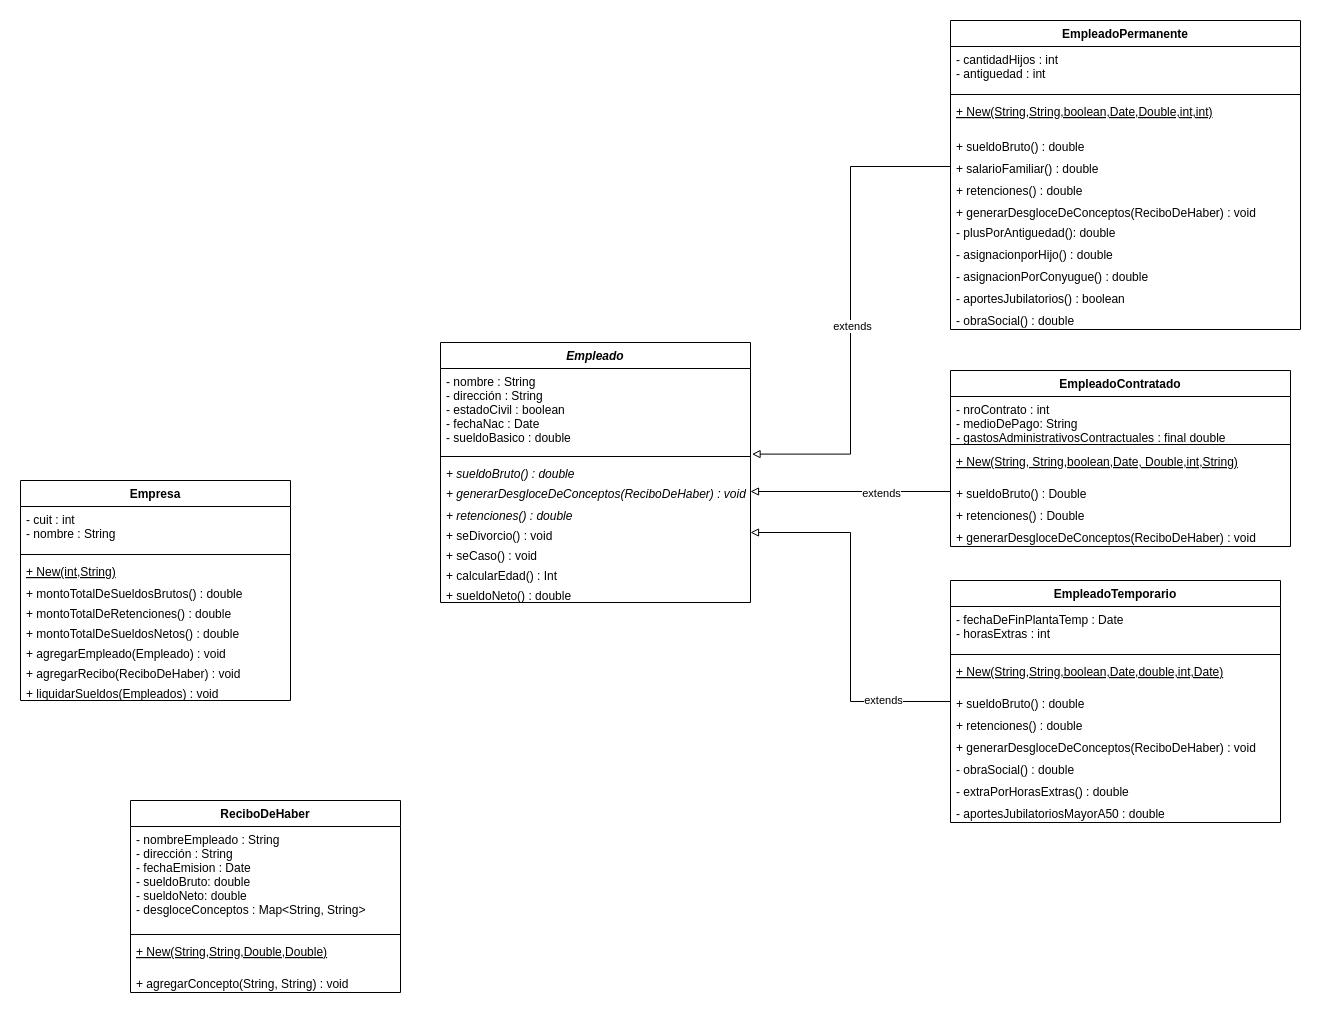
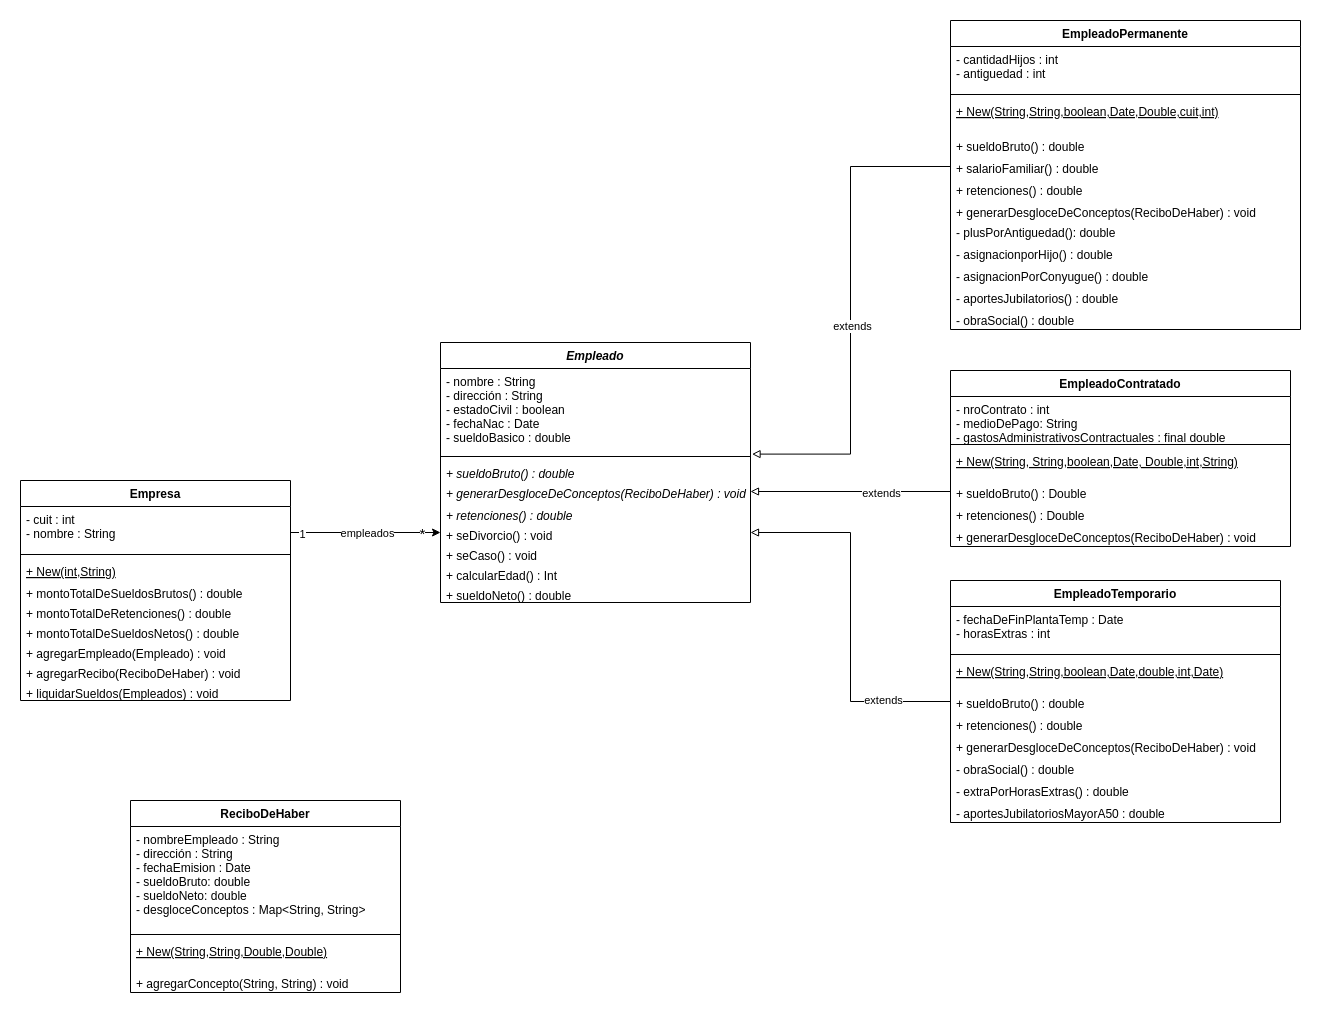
- <mxCell id="25" value="+ New(String,String,boolean,Date,Double,int,int)" style="text;strokeColor=none;fillColor=none;align=left;verticalAlign=top;spacingLeft=4;spacingRight=4;overflow=hidden;rotatable=0;points=[[0,0.5],[1,0.5]];portConstraint=eastwest;fontStyle=4" parent="22" vertex="1"><mxGeometry y="78" width="350" height="35" as="geometry" /></mxCell>
+ <mxCell id="25" value="+ New(String,String,boolean,Date,Double,cuit,int)" style="text;strokeColor=none;fillColor=none;align=left;verticalAlign=top;spacingLeft=4;spacingRight=4;overflow=hidden;rotatable=0;points=[[0,0.5],[1,0.5]];portConstraint=eastwest;fontStyle=4" parent="22" vertex="1"><mxGeometry y="78" width="350" height="35" as="geometry" /></mxCell>
- <mxCell id="33" value="- aportesJubilatorios() : boolean" style="text;strokeColor=none;fillColor=none;align=left;verticalAlign=top;spacingLeft=4;spacingRight=4;overflow=hidden;rotatable=0;points=[[0,0.5],[1,0.5]];portConstraint=eastwest;" parent="22" vertex="1"><mxGeometry y="265" width="350" height="22" as="geometry" /></mxCell>
+ <mxCell id="33" value="- aportesJubilatorios() : double" style="text;strokeColor=none;fillColor=none;align=left;verticalAlign=top;spacingLeft=4;spacingRight=4;overflow=hidden;rotatable=0;points=[[0,0.5],[1,0.5]];portConstraint=eastwest;" parent="22" vertex="1"><mxGeometry y="265" width="350" height="22" as="geometry" /></mxCell>
+ <mxCell id="52" style="edgeStyle=orthogonalEdgeStyle;rounded=0;orthogonalLoop=1;jettySize=auto;html=1;entryX=0;entryY=0.5;entryDx=0;entryDy=0;" parent="1" source="43" target="8" edge="1"><mxGeometry relative="1" as="geometry"><Array as="points"><mxPoint x="280" y="532" /><mxPoint x="280" y="532" /></Array></mxGeometry></mxCell>
+ <mxCell id="53" value="1" style="edgeLabel;html=1;align=center;verticalAlign=middle;resizable=0;points=[];fontSize=11;" parent="52" vertex="1" connectable="0"><mxGeometry x="-0.852" y="-1" relative="1" as="geometry"><mxPoint as="offset" /></mxGeometry></mxCell>
+ <mxCell id="54" value="empleados" style="edgeLabel;html=1;align=center;verticalAlign=middle;resizable=0;points=[];fontSize=11;" parent="52" vertex="1" connectable="0"><mxGeometry x="-0.547" relative="1" as="geometry"><mxPoint x="42" as="offset" /></mxGeometry></mxCell>
+ <mxCell id="55" value="*" style="edgeLabel;html=1;align=center;verticalAlign=middle;resizable=0;points=[];fontSize=15;" parent="52" vertex="1" connectable="0"><mxGeometry x="0.741" relative="1" as="geometry"><mxPoint as="offset" /></mxGeometry></mxCell>
